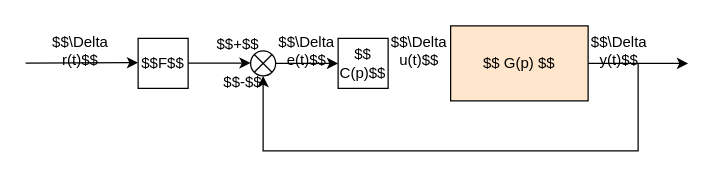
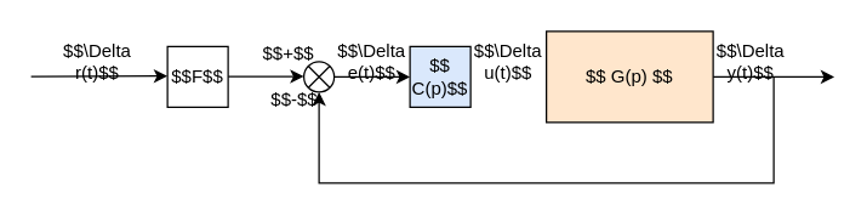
- <mxCell id="2" value="$$ C(p)$$" style="whiteSpace=wrap;html=1;aspect=fixed;" parent="1" vertex="1"><mxGeometry x="270" y="30" width="40" height="40" as="geometry" /></mxCell>
+ <mxCell id="2" value="$$ C(p)$$" style="whiteSpace=wrap;html=1;aspect=fixed;fillColor=#dae8fc;" parent="1" vertex="1"><mxGeometry x="270" y="30" width="40" height="40" as="geometry" /></mxCell>
